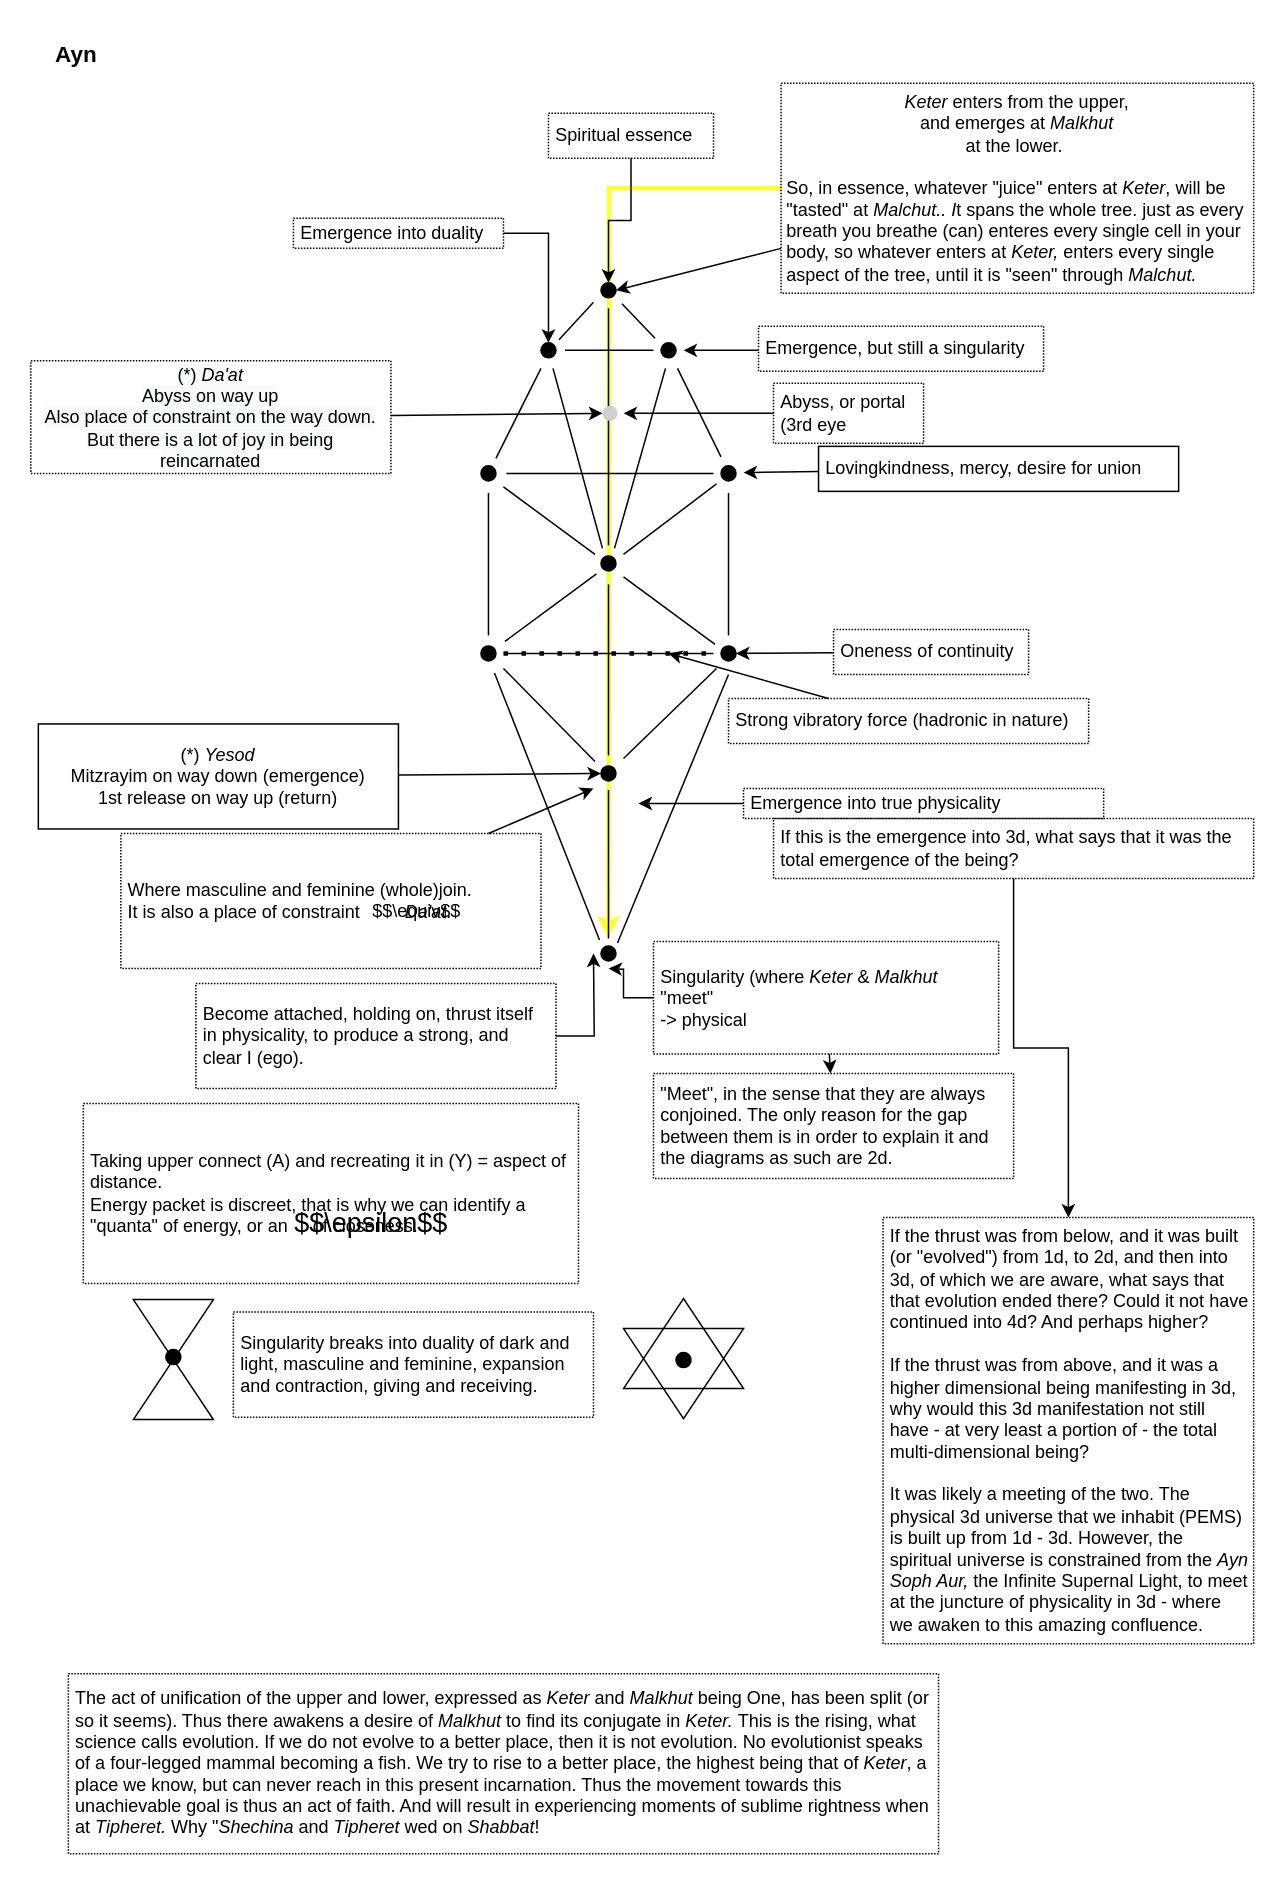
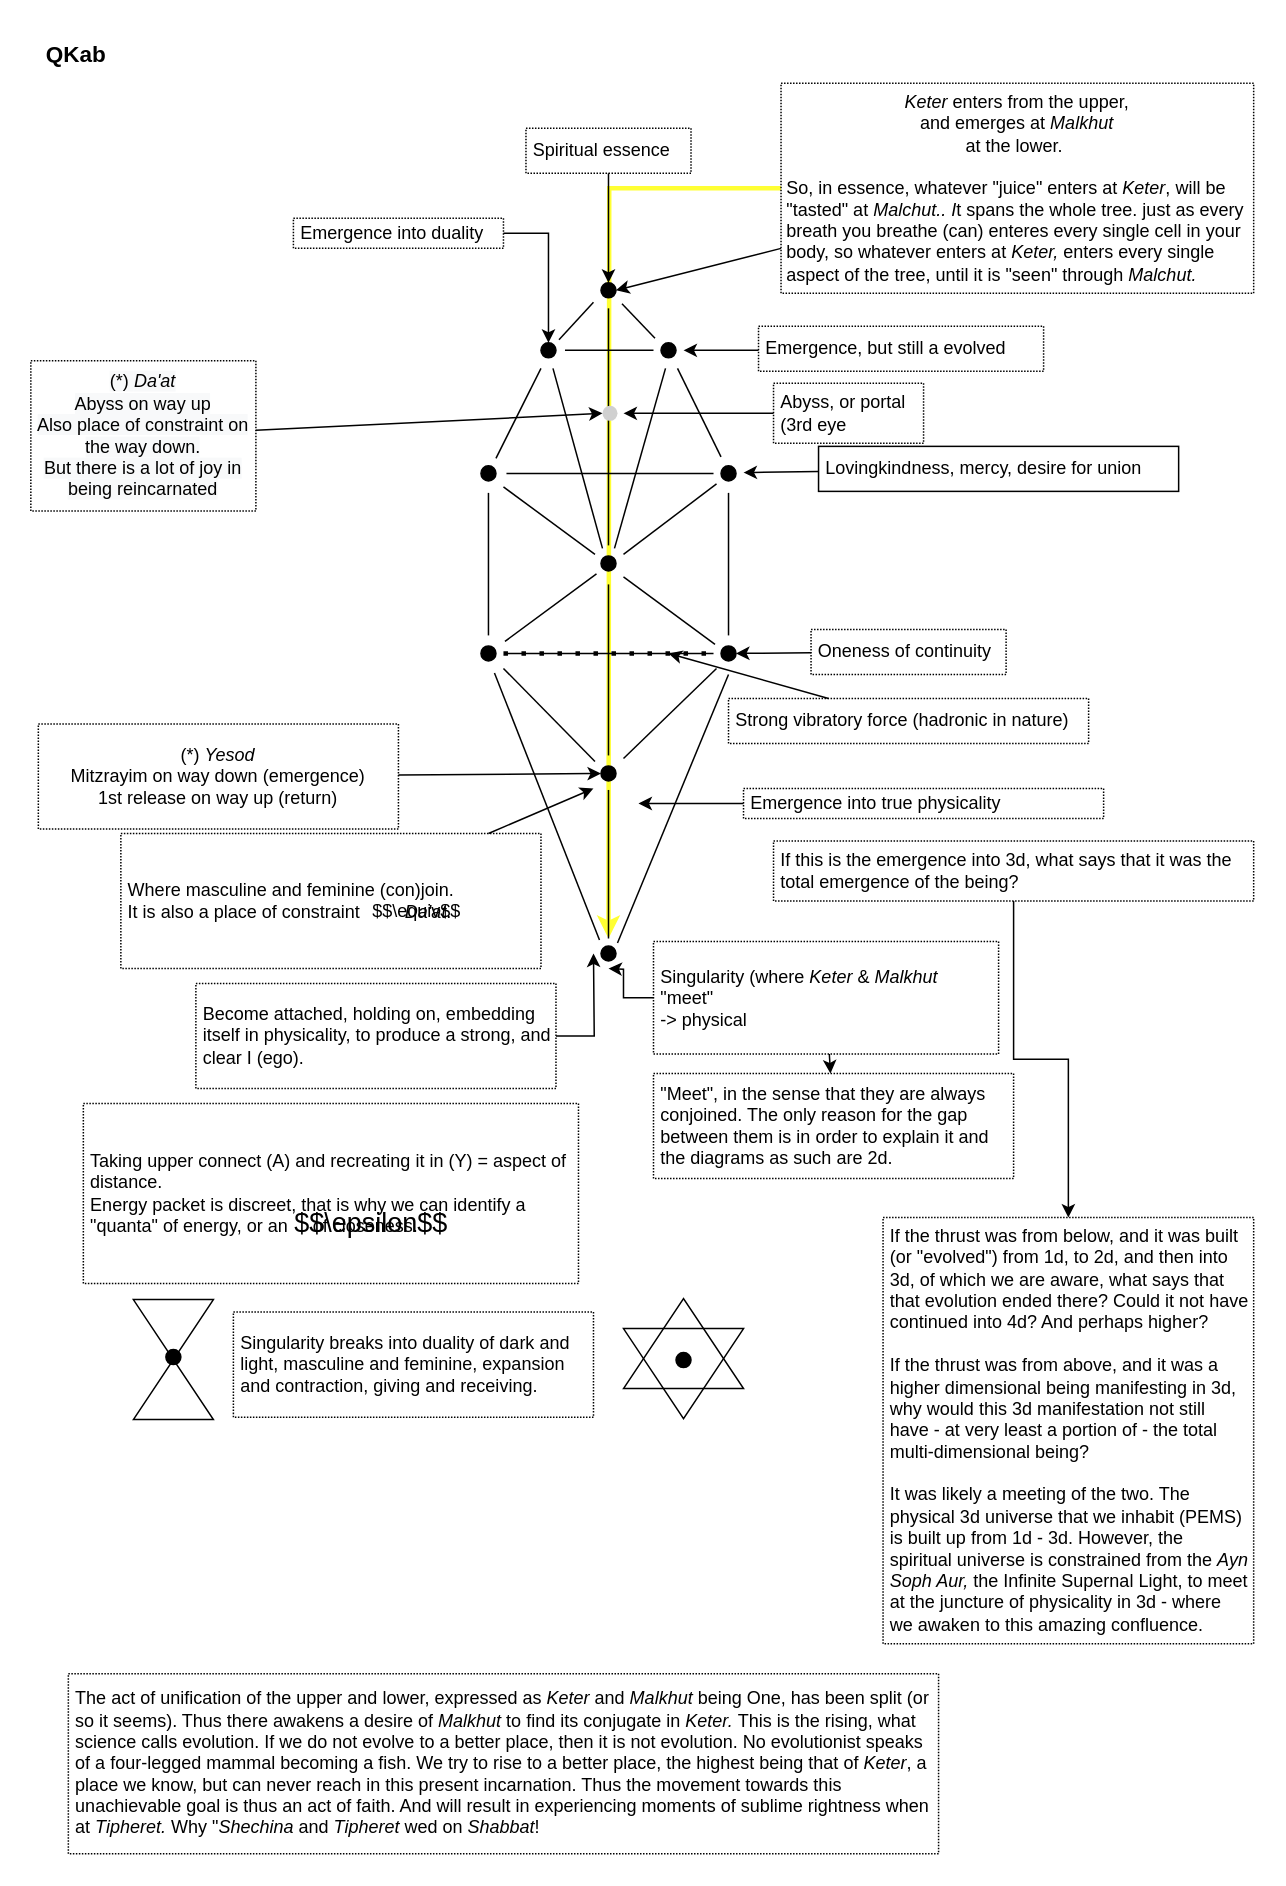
- <mxCell id="6" value="Ayn" style="text;html=1;align=center;verticalAlign=middle;resizable=0;points=[];autosize=1;strokeColor=none;fillColor=none;fontSize=15;fontStyle=1" vertex="1" parent="1"><mxGeometry y="20" width="60" height="30" as="geometry" x="20" /></mxCell>
+ <mxCell id="6" value="QKab" style="text;html=1;align=center;verticalAlign=middle;resizable=0;points=[];autosize=1;strokeColor=none;fillColor=none;fontSize=15;fontStyle=1" vertex="1" parent="1"><mxGeometry y="20" width="60" height="30" as="geometry" x="20" /></mxCell>
- <mxCell id="50" value="Spiritual essence" style="rounded=0;whiteSpace=wrap;html=1;dashed=1;dashPattern=1 1;strokeColor=#000000;fillColor=none;align=left;spacing=5;fontSize=12;" parent="48" vertex="1"><mxGeometry x="365" y="75" width="110" height="30" as="geometry" /></mxCell>
+ <mxCell id="50" value="Spiritual essence" style="rounded=0;whiteSpace=wrap;html=1;dashed=1;dashPattern=1 1;strokeColor=#000000;fillColor=none;align=left;spacing=5;fontSize=12;" parent="48" vertex="1"><mxGeometry x="350" y="85" width="110" height="30" as="geometry" /></mxCell>
- <mxCell id="54" value="Emergence, but still a singularity" style="rounded=0;whiteSpace=wrap;html=1;dashed=1;dashPattern=1 1;strokeColor=#000000;fillColor=none;align=left;spacing=5;fontSize=12;" parent="48" vertex="1"><mxGeometry x="505" y="217" width="190" height="30" as="geometry" /></mxCell>
+ <mxCell id="54" value="Emergence, but still a evolved" style="rounded=0;whiteSpace=wrap;html=1;dashed=1;dashPattern=1 1;strokeColor=#000000;fillColor=none;align=left;spacing=5;fontSize=12;" parent="48" vertex="1"><mxGeometry x="505" y="217" width="190" height="30" as="geometry" /></mxCell>
- <mxCell id="2" value="&lt;span style=&quot;color: rgb(0, 0, 0); font-family: Helvetica; font-size: 12px; font-style: normal; font-variant-ligatures: normal; font-variant-caps: normal; font-weight: 400; letter-spacing: normal; orphans: 2; text-indent: 0px; text-transform: none; widows: 2; word-spacing: 0px; -webkit-text-stroke-width: 0px; background-color: rgb(248, 249, 250); text-decoration-thickness: initial; text-decoration-style: initial; text-decoration-color: initial; float: none; display: inline !important;&quot;&gt;(*)&lt;span&gt;&amp;nbsp;&lt;/span&gt;&lt;/span&gt;&lt;i style=&quot;color: rgb(0, 0, 0); font-family: Helvetica; font-size: 12px; font-variant-ligatures: normal; font-variant-caps: normal; font-weight: 400; letter-spacing: normal; orphans: 2; text-indent: 0px; text-transform: none; widows: 2; word-spacing: 0px; -webkit-text-stroke-width: 0px; background-color: rgb(248, 249, 250); text-decoration-thickness: initial; text-decoration-style: initial; text-decoration-color: initial;&quot;&gt;Da'at&lt;br&gt;&lt;/i&gt;&lt;span style=&quot;color: rgb(0, 0, 0); font-family: Helvetica; font-size: 12px; font-style: normal; font-variant-ligatures: normal; font-variant-caps: normal; font-weight: 400; letter-spacing: normal; orphans: 2; text-indent: 0px; text-transform: none; widows: 2; word-spacing: 0px; -webkit-text-stroke-width: 0px; background-color: rgb(248, 249, 250); text-decoration-thickness: initial; text-decoration-style: initial; text-decoration-color: initial; float: none; display: inline !important;&quot;&gt;Abyss on way up&lt;/span&gt;&lt;br style=&quot;color: rgb(0, 0, 0); font-family: Helvetica; font-size: 12px; font-style: normal; font-variant-ligatures: normal; font-variant-caps: normal; font-weight: 400; letter-spacing: normal; orphans: 2; text-indent: 0px; text-transform: none; widows: 2; word-spacing: 0px; -webkit-text-stroke-width: 0px; background-color: rgb(248, 249, 250); text-decoration-thickness: initial; text-decoration-style: initial; text-decoration-color: initial;&quot;&gt;&lt;span style=&quot;color: rgb(0, 0, 0); font-family: Helvetica; font-size: 12px; font-style: normal; font-variant-ligatures: normal; font-variant-caps: normal; font-weight: 400; letter-spacing: normal; orphans: 2; text-indent: 0px; text-transform: none; widows: 2; word-spacing: 0px; -webkit-text-stroke-width: 0px; background-color: rgb(248, 249, 250); text-decoration-thickness: initial; text-decoration-style: initial; text-decoration-color: initial; float: none; display: inline !important;&quot;&gt;Also place of constraint on the way down.&lt;/span&gt;&lt;br style=&quot;color: rgb(0, 0, 0); font-family: Helvetica; font-size: 12px; font-style: normal; font-variant-ligatures: normal; font-variant-caps: normal; font-weight: 400; letter-spacing: normal; orphans: 2; text-indent: 0px; text-transform: none; widows: 2; word-spacing: 0px; -webkit-text-stroke-width: 0px; background-color: rgb(248, 249, 250); text-decoration-thickness: initial; text-decoration-style: initial; text-decoration-color: initial;&quot;&gt;&lt;span style=&quot;color: rgb(0, 0, 0); font-family: Helvetica; font-size: 12px; font-style: normal; font-variant-ligatures: normal; font-variant-caps: normal; font-weight: 400; letter-spacing: normal; orphans: 2; text-indent: 0px; text-transform: none; widows: 2; word-spacing: 0px; -webkit-text-stroke-width: 0px; background-color: rgb(248, 249, 250); text-decoration-thickness: initial; text-decoration-style: initial; text-decoration-color: initial; float: none; display: inline !important;&quot;&gt;But there is a lot of joy in being reincarnated&lt;/span&gt;" style="rounded=0;whiteSpace=wrap;html=1;dashed=1;dashPattern=1 1;strokeColor=#000000;fillColor=none;align=center;spacing=5;fontSize=12;" parent="1" vertex="1"><mxGeometry y="240" width="240" height="75" as="geometry" x="20" /></mxCell>
+ <mxCell id="2" value="&lt;span style=&quot;color: rgb(0, 0, 0); font-family: Helvetica; font-size: 12px; font-style: normal; font-variant-ligatures: normal; font-variant-caps: normal; font-weight: 400; letter-spacing: normal; orphans: 2; text-indent: 0px; text-transform: none; widows: 2; word-spacing: 0px; -webkit-text-stroke-width: 0px; background-color: rgb(248, 249, 250); text-decoration-thickness: initial; text-decoration-style: initial; text-decoration-color: initial; float: none; display: inline !important;&quot;&gt;(*)&lt;span&gt;&amp;nbsp;&lt;/span&gt;&lt;/span&gt;&lt;i style=&quot;color: rgb(0, 0, 0); font-family: Helvetica; font-size: 12px; font-variant-ligatures: normal; font-variant-caps: normal; font-weight: 400; letter-spacing: normal; orphans: 2; text-indent: 0px; text-transform: none; widows: 2; word-spacing: 0px; -webkit-text-stroke-width: 0px; background-color: rgb(248, 249, 250); text-decoration-thickness: initial; text-decoration-style: initial; text-decoration-color: initial;&quot;&gt;Da'at&lt;br&gt;&lt;/i&gt;&lt;span style=&quot;color: rgb(0, 0, 0); font-family: Helvetica; font-size: 12px; font-style: normal; font-variant-ligatures: normal; font-variant-caps: normal; font-weight: 400; letter-spacing: normal; orphans: 2; text-indent: 0px; text-transform: none; widows: 2; word-spacing: 0px; -webkit-text-stroke-width: 0px; background-color: rgb(248, 249, 250); text-decoration-thickness: initial; text-decoration-style: initial; text-decoration-color: initial; float: none; display: inline !important;&quot;&gt;Abyss on way up&lt;/span&gt;&lt;br style=&quot;color: rgb(0, 0, 0); font-family: Helvetica; font-size: 12px; font-style: normal; font-variant-ligatures: normal; font-variant-caps: normal; font-weight: 400; letter-spacing: normal; orphans: 2; text-indent: 0px; text-transform: none; widows: 2; word-spacing: 0px; -webkit-text-stroke-width: 0px; background-color: rgb(248, 249, 250); text-decoration-thickness: initial; text-decoration-style: initial; text-decoration-color: initial;&quot;&gt;&lt;span style=&quot;color: rgb(0, 0, 0); font-family: Helvetica; font-size: 12px; font-style: normal; font-variant-ligatures: normal; font-variant-caps: normal; font-weight: 400; letter-spacing: normal; orphans: 2; text-indent: 0px; text-transform: none; widows: 2; word-spacing: 0px; -webkit-text-stroke-width: 0px; background-color: rgb(248, 249, 250); text-decoration-thickness: initial; text-decoration-style: initial; text-decoration-color: initial; float: none; display: inline !important;&quot;&gt;Also place of constraint on the way down.&lt;/span&gt;&lt;br style=&quot;color: rgb(0, 0, 0); font-family: Helvetica; font-size: 12px; font-style: normal; font-variant-ligatures: normal; font-variant-caps: normal; font-weight: 400; letter-spacing: normal; orphans: 2; text-indent: 0px; text-transform: none; widows: 2; word-spacing: 0px; -webkit-text-stroke-width: 0px; background-color: rgb(248, 249, 250); text-decoration-thickness: initial; text-decoration-style: initial; text-decoration-color: initial;&quot;&gt;&lt;span style=&quot;color: rgb(0, 0, 0); font-family: Helvetica; font-size: 12px; font-style: normal; font-variant-ligatures: normal; font-variant-caps: normal; font-weight: 400; letter-spacing: normal; orphans: 2; text-indent: 0px; text-transform: none; widows: 2; word-spacing: 0px; -webkit-text-stroke-width: 0px; background-color: rgb(248, 249, 250); text-decoration-thickness: initial; text-decoration-style: initial; text-decoration-color: initial; float: none; display: inline !important;&quot;&gt;But there is a lot of joy in being reincarnated&lt;/span&gt;" style="rounded=0;whiteSpace=wrap;html=1;dashed=1;dashPattern=1 1;strokeColor=#000000;fillColor=none;align=center;spacing=5;fontSize=12;" parent="1" vertex="1"><mxGeometry x="20" y="240" width="150" height="100" as="geometry" /></mxCell>
- <mxCell id="47" value="Oneness of continuity" style="rounded=0;whiteSpace=wrap;html=1;dashed=1;dashPattern=1 1;strokeColor=#000000;fillColor=none;align=left;spacing=5;fontSize=12;" parent="7" vertex="1"><mxGeometry x="555" y="419" width="130" height="30" as="geometry" /></mxCell>
+ <mxCell id="47" value="Oneness of continuity" style="rounded=0;whiteSpace=wrap;html=1;dashed=1;dashPattern=1 1;strokeColor=#000000;fillColor=none;align=left;spacing=5;fontSize=12;" parent="7" vertex="1"><mxGeometry x="540" y="419" width="130" height="30" as="geometry" /></mxCell>
- <mxCell id="44" value="&lt;span style=&quot;&quot;&gt;(*)&amp;nbsp;&lt;/span&gt;&lt;i style=&quot;&quot;&gt;Yesod&lt;/i&gt;&lt;br style=&quot;&quot;&gt;&lt;div style=&quot;&quot;&gt;&lt;span style=&quot;background-color: initial;&quot;&gt;Mitzrayim on way down (emergence)&lt;/span&gt;&lt;/div&gt;&lt;div style=&quot;&quot;&gt;&lt;span style=&quot;background-color: initial;&quot;&gt;1st release on way up (return)&lt;/span&gt;&lt;/div&gt;" style="rounded=0;whiteSpace=wrap;html=1;dashed=0;dashPattern=1 1;strokeColor=#000000;fillColor=none;align=center;spacing=5;fontSize=12;" parent="7" vertex="1"><mxGeometry x="25" y="482" width="240" height="70" as="geometry" /></mxCell>
+ <mxCell id="44" value="&lt;span style=&quot;&quot;&gt;(*)&amp;nbsp;&lt;/span&gt;&lt;i style=&quot;&quot;&gt;Yesod&lt;/i&gt;&lt;br style=&quot;&quot;&gt;&lt;div style=&quot;&quot;&gt;&lt;span style=&quot;background-color: initial;&quot;&gt;Mitzrayim on way down (emergence)&lt;/span&gt;&lt;/div&gt;&lt;div style=&quot;&quot;&gt;&lt;span style=&quot;background-color: initial;&quot;&gt;1st release on way up (return)&lt;/span&gt;&lt;/div&gt;" style="rounded=0;whiteSpace=wrap;html=1;dashed=1;dashPattern=1 1;strokeColor=#000000;fillColor=none;align=center;spacing=5;fontSize=12;" parent="7" vertex="1"><mxGeometry x="25" y="482" width="240" height="70" as="geometry" /></mxCell>
- <mxCell id="66" value="If this is the emergence into 3d, what says that it was the total emergence of the being?" style="rounded=0;whiteSpace=wrap;html=1;dashed=1;dashPattern=1 1;strokeColor=#000000;fillColor=none;align=left;spacing=5;fontSize=12;" parent="48" vertex="1"><mxGeometry x="515" y="545" width="320" height="40" as="geometry" /></mxCell>
+ <mxCell id="66" value="If this is the emergence into 3d, what says that it was the total emergence of the being?" style="rounded=0;whiteSpace=wrap;html=1;dashed=1;dashPattern=1 1;strokeColor=#000000;fillColor=none;align=left;spacing=5;fontSize=12;" parent="48" vertex="1"><mxGeometry x="515" y="560" width="320" height="40" as="geometry" /></mxCell>
- <mxCell id="5" value="Where masculine and feminine (whole)join.&lt;br&gt;It is also a place of constraint&amp;nbsp; &amp;nbsp; &amp;nbsp; &amp;nbsp; &amp;nbsp;&lt;i&gt;Da'at&lt;/i&gt;." style="rounded=0;whiteSpace=wrap;html=1;dashed=1;dashPattern=1 1;strokeColor=#000000;fillColor=none;align=left;spacing=5;fontSize=12;" vertex="1" parent="1"><mxGeometry x="80" y="555" width="280" height="90" as="geometry" /></mxCell>
+ <mxCell id="5" value="Where masculine and feminine (con)join.&lt;br&gt;It is also a place of constraint&amp;nbsp; &amp;nbsp; &amp;nbsp; &amp;nbsp; &amp;nbsp;&lt;i&gt;Da'at&lt;/i&gt;." style="rounded=0;whiteSpace=wrap;html=1;dashed=1;dashPattern=1 1;strokeColor=#000000;fillColor=none;align=left;spacing=5;fontSize=12;" vertex="1" parent="1"><mxGeometry x="80" y="555" width="280" height="90" as="geometry" /></mxCell>
- <mxCell id="74" value="Become attached, holding on, thrust itself in physicality, to produce a strong, and clear I (ego).&amp;nbsp;" style="rounded=0;whiteSpace=wrap;html=1;dashed=1;dashPattern=1 1;strokeColor=#000000;fillColor=none;align=left;spacing=5;fontSize=12;" parent="48" vertex="1"><mxGeometry x="130" y="655" width="240" height="70" as="geometry" /></mxCell>
+ <mxCell id="74" value="Become attached, holding on, embedding itself in physicality, to produce a strong, and clear I (ego).&amp;nbsp;" style="rounded=0;whiteSpace=wrap;html=1;dashed=1;dashPattern=1 1;strokeColor=#000000;fillColor=none;align=left;spacing=5;fontSize=12;" parent="48" vertex="1"><mxGeometry x="130" y="655" width="240" height="70" as="geometry" /></mxCell>
